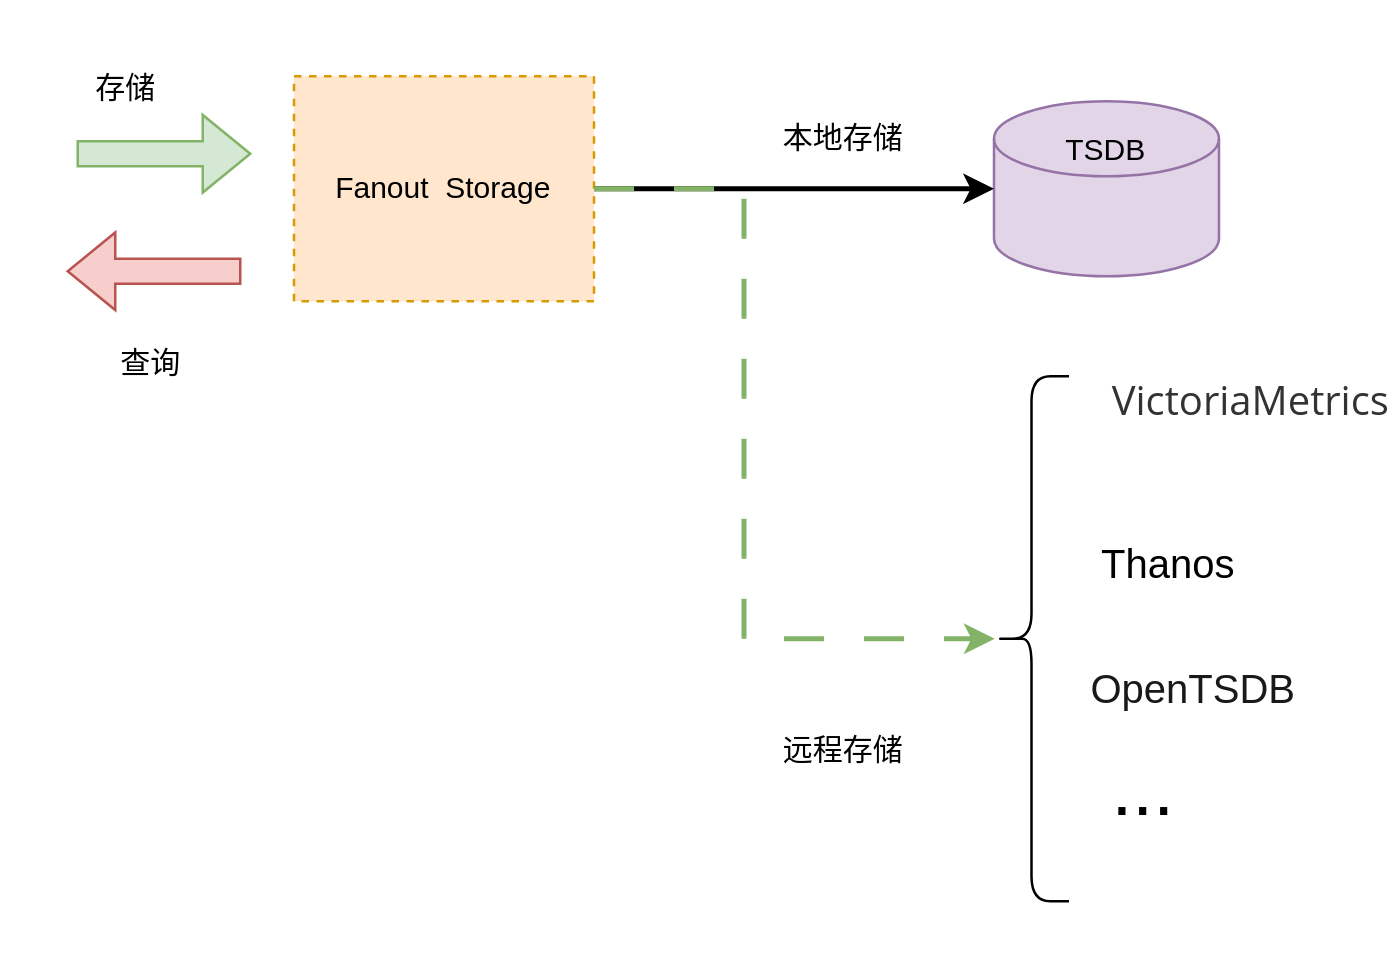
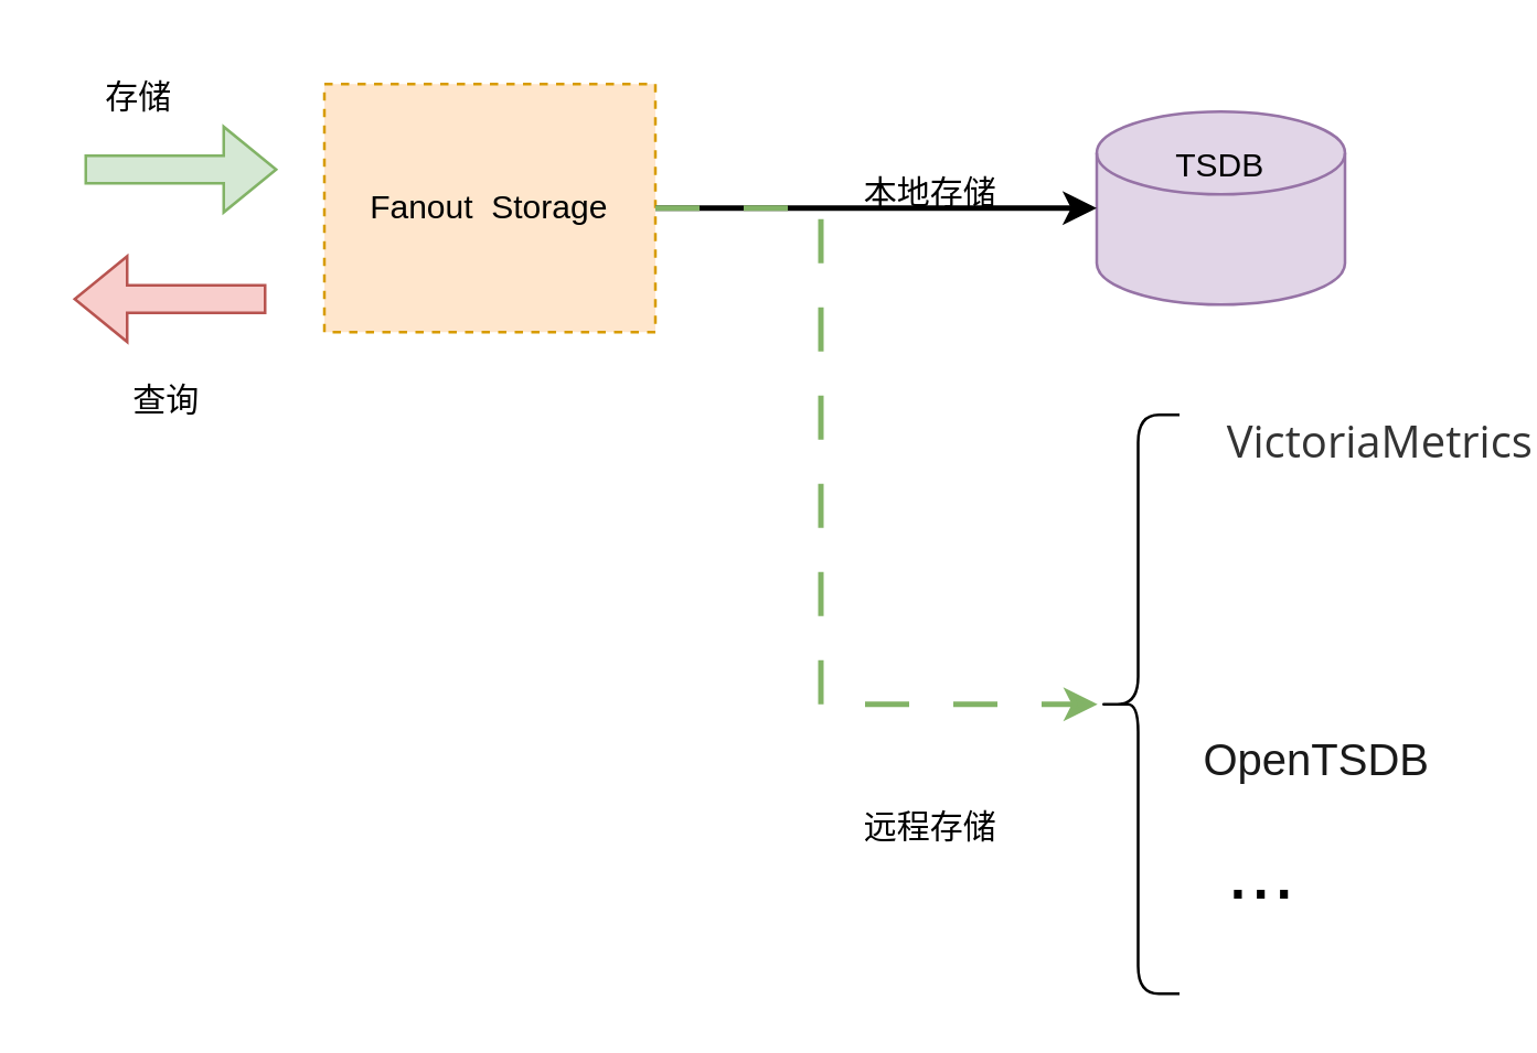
- <mxCell id="17" value="本地存储" style="text;html=1;align=center;verticalAlign=middle;whiteSpace=wrap;rounded=0;" vertex="1" parent="1"><mxGeometry x="307" y="40" width="60" height="30" as="geometry" /></mxCell>
+ <mxCell id="17" value="本地存储" style="text;html=1;align=center;verticalAlign=middle;whiteSpace=wrap;rounded=0;" vertex="1" parent="1"><mxGeometry x="307" y="55" width="60" height="30" as="geometry" /></mxCell>
- <mxCell id="10" value="&lt;span class=&quot;md-plain&quot; style=&quot;box-sizing: border-box; --tw-border-spacing-x: 0; --tw-border-spacing-y: 0; --tw-translate-x: 0; --tw-translate-y: 0; --tw-rotate: 0; --tw-skew-x: 0; --tw-skew-y: 0; --tw-scale-x: 1; --tw-scale-y: 1; --tw-pan-x: ; --tw-pan-y: ; --tw-pinch-zoom: ; --tw-scroll-snap-strictness: proximity; --tw-ordinal: ; --tw-slashed-zero: ; --tw-numeric-figure: ; --tw-numeric-spacing: ; --tw-numeric-fraction: ; --tw-ring-inset: ; --tw-ring-offset-width: 0px; --tw-ring-offset-color: #fff; --tw-ring-color: rgb(59 130 246 / 0.5); --tw-ring-offset-shadow: 0 0 #0000; --tw-ring-shadow: 0 0 #0000; --tw-shadow: 0 0 #0000; --tw-shadow-colored: 0 0 #0000; --tw-blur: ; --tw-brightness: ; --tw-contrast: ; --tw-grayscale: ; --tw-hue-rotate: ; --tw-invert: ; --tw-saturate: ; --tw-sepia: ; --tw-drop-shadow: ; --tw-backdrop-blur: ; --tw-backdrop-brightness: ; --tw-backdrop-contrast: ; --tw-backdrop-grayscale: ; --tw-backdrop-hue-rotate: ; --tw-backdrop-invert: ; --tw-backdrop-opacity: ; --tw-backdrop-saturate: ; --tw-backdrop-sepia: ;&quot;&gt;&lt;font style=&quot;font-size: 16px;&quot;&gt;Thanos&lt;/font&gt;&lt;/span&gt;" style="text;html=1;align=center;verticalAlign=middle;whiteSpace=wrap;rounded=0;" vertex="1" parent="1"><mxGeometry x="437" y="210" width="60" height="30" as="geometry" /></mxCell>
